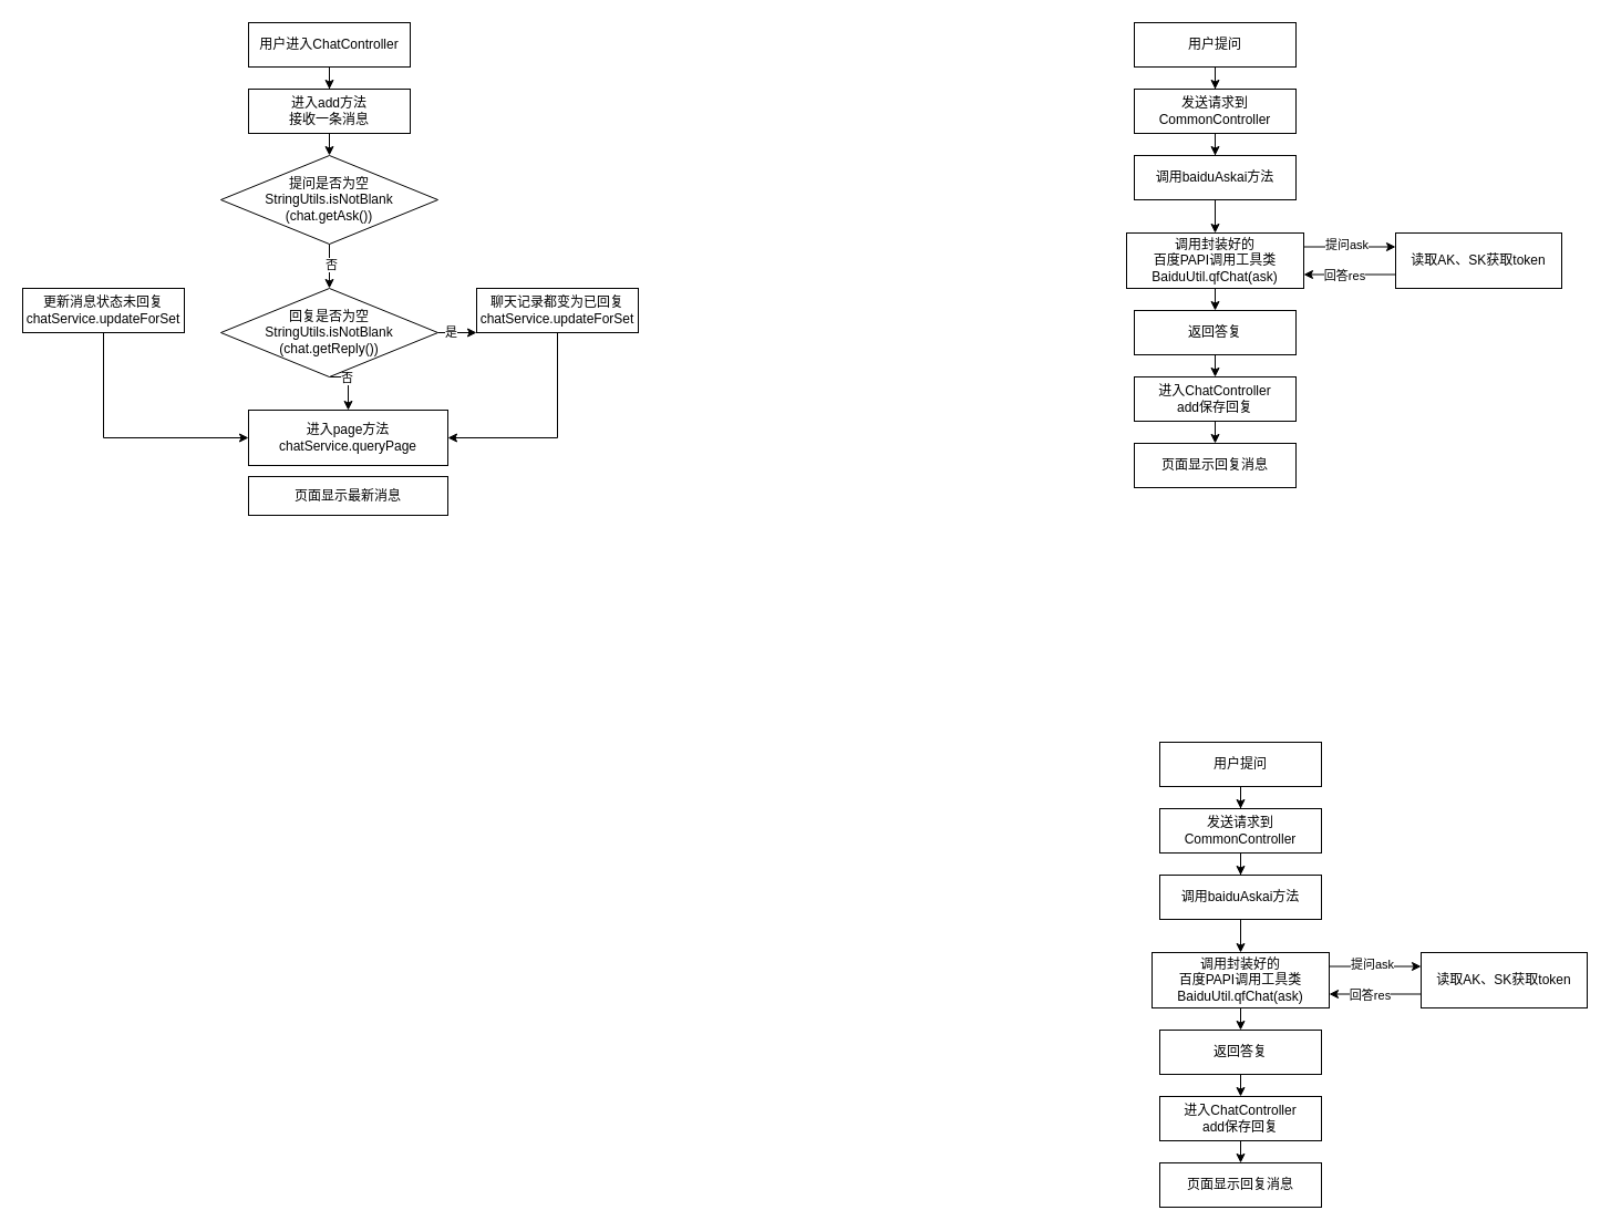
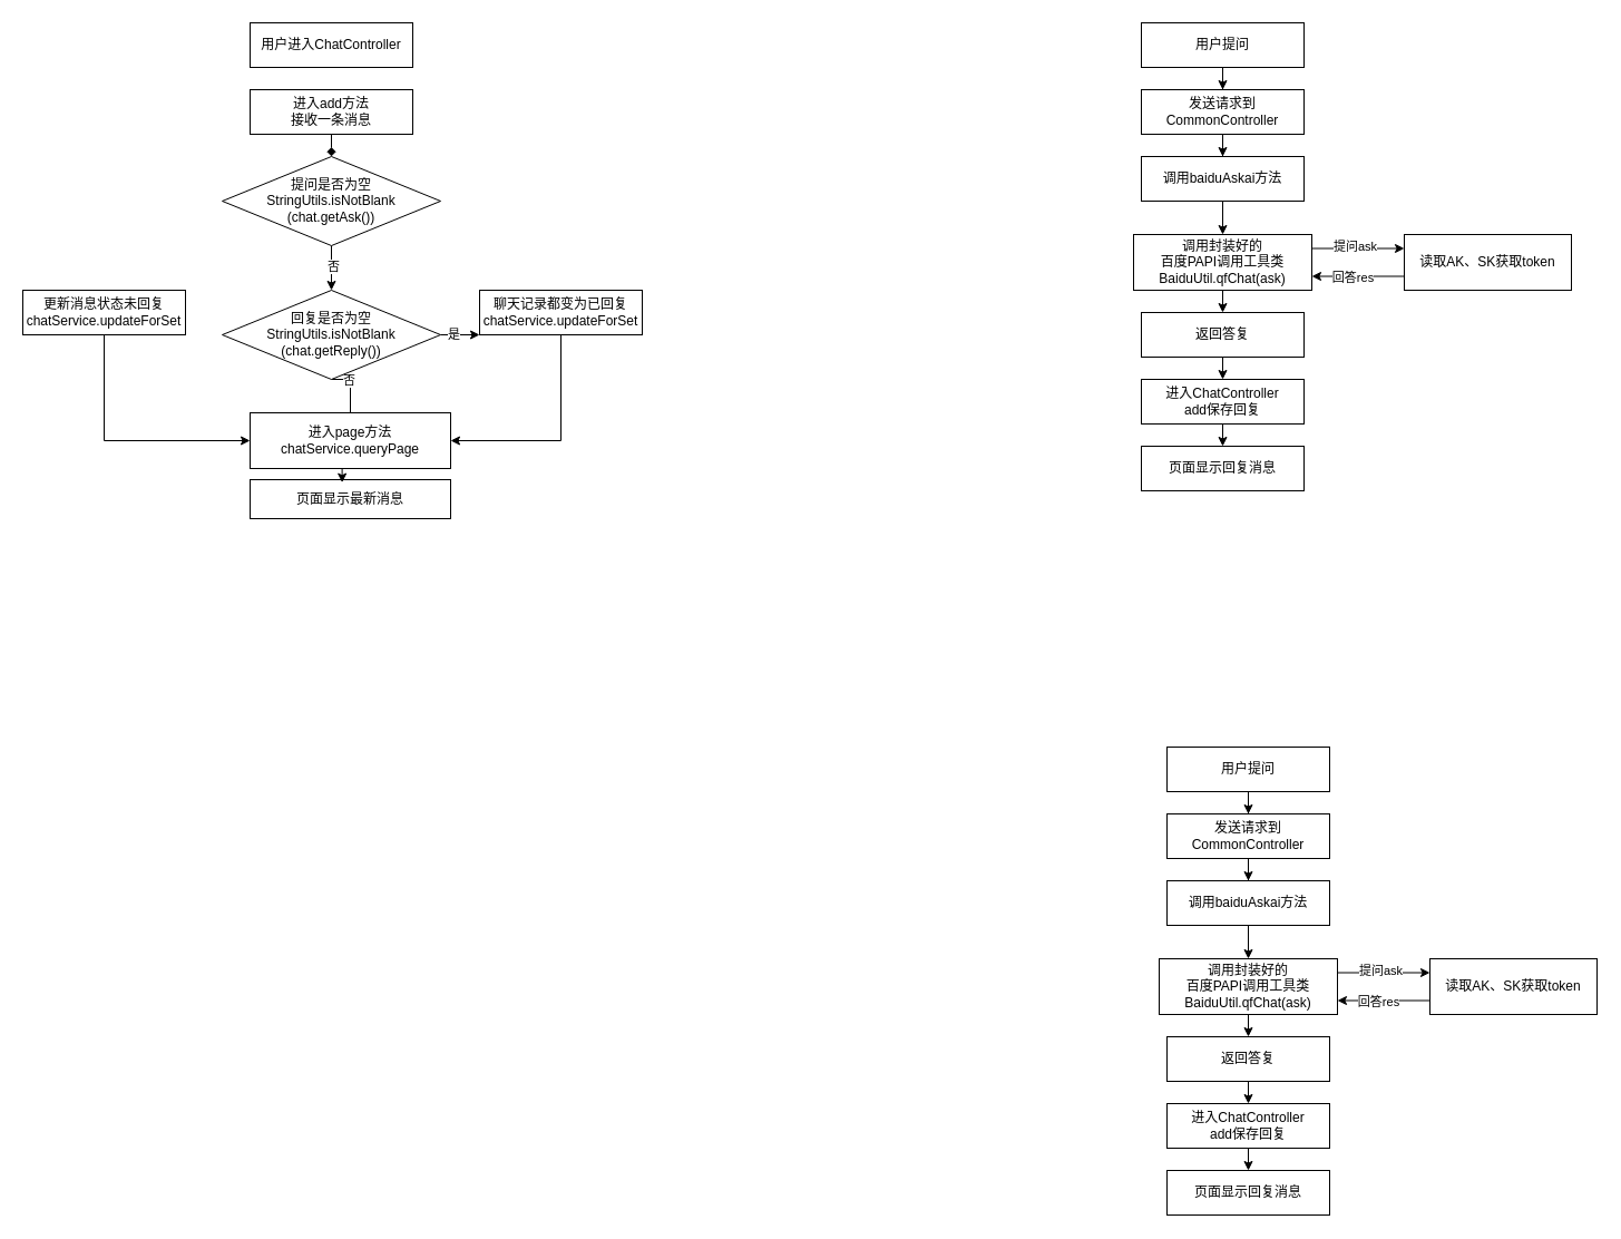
- <mxCell id="2" style="edgeStyle=orthogonalEdgeStyle;rounded=0;orthogonalLoop=1;jettySize=auto;html=1;exitX=0.5;exitY=1;exitDx=0;exitDy=0;" edge="1" parent="1" source="3" target="5"><mxGeometry relative="1" as="geometry" /></mxCell>
- <mxCell id="4" style="edgeStyle=orthogonalEdgeStyle;rounded=0;orthogonalLoop=1;jettySize=auto;html=1;exitX=0.5;exitY=1;exitDx=0;exitDy=0;entryX=0.5;entryY=0;entryDx=0;entryDy=0;" edge="1" parent="1" source="5" target="14"><mxGeometry relative="1" as="geometry" /></mxCell>
+ <mxCell id="4" style="edgeStyle=orthogonalEdgeStyle;rounded=0;orthogonalLoop=1;jettySize=auto;html=1;exitX=0.5;exitY=1;exitDx=0;exitDy=0;entryX=0.5;entryY=0;entryDx=0;entryDy=0;endArrow=diamond;" edge="1" parent="1" source="5" target="14"><mxGeometry relative="1" as="geometry" /></mxCell>
- <mxCell id="15" style="edgeStyle=orthogonalEdgeStyle;rounded=0;orthogonalLoop=1;jettySize=auto;html=1;exitX=0.5;exitY=1;exitDx=0;exitDy=0;entryX=0.5;entryY=0;entryDx=0;entryDy=0;" edge="1" parent="1" source="19" target="9"><mxGeometry relative="1" as="geometry" /></mxCell>
+ <mxCell id="15" style="edgeStyle=orthogonalEdgeStyle;rounded=0;orthogonalLoop=1;jettySize=auto;html=1;exitX=0.5;exitY=1;exitDx=0;exitDy=0;entryX=0.5;entryY=0;entryDx=0;entryDy=0;endArrow=none;" edge="1" parent="1" source="19" target="9"><mxGeometry relative="1" as="geometry" /></mxCell>
+ <mxCell id="20" style="edgeStyle=orthogonalEdgeStyle;rounded=0;orthogonalLoop=1;jettySize=auto;html=1;exitX=0.5;exitY=1;exitDx=0;exitDy=0;entryX=0.459;entryY=0.076;entryDx=0;entryDy=0;entryPerimeter=0;" edge="1" parent="1" source="9" target="8"><mxGeometry relative="1" as="geometry" /></mxCell>
